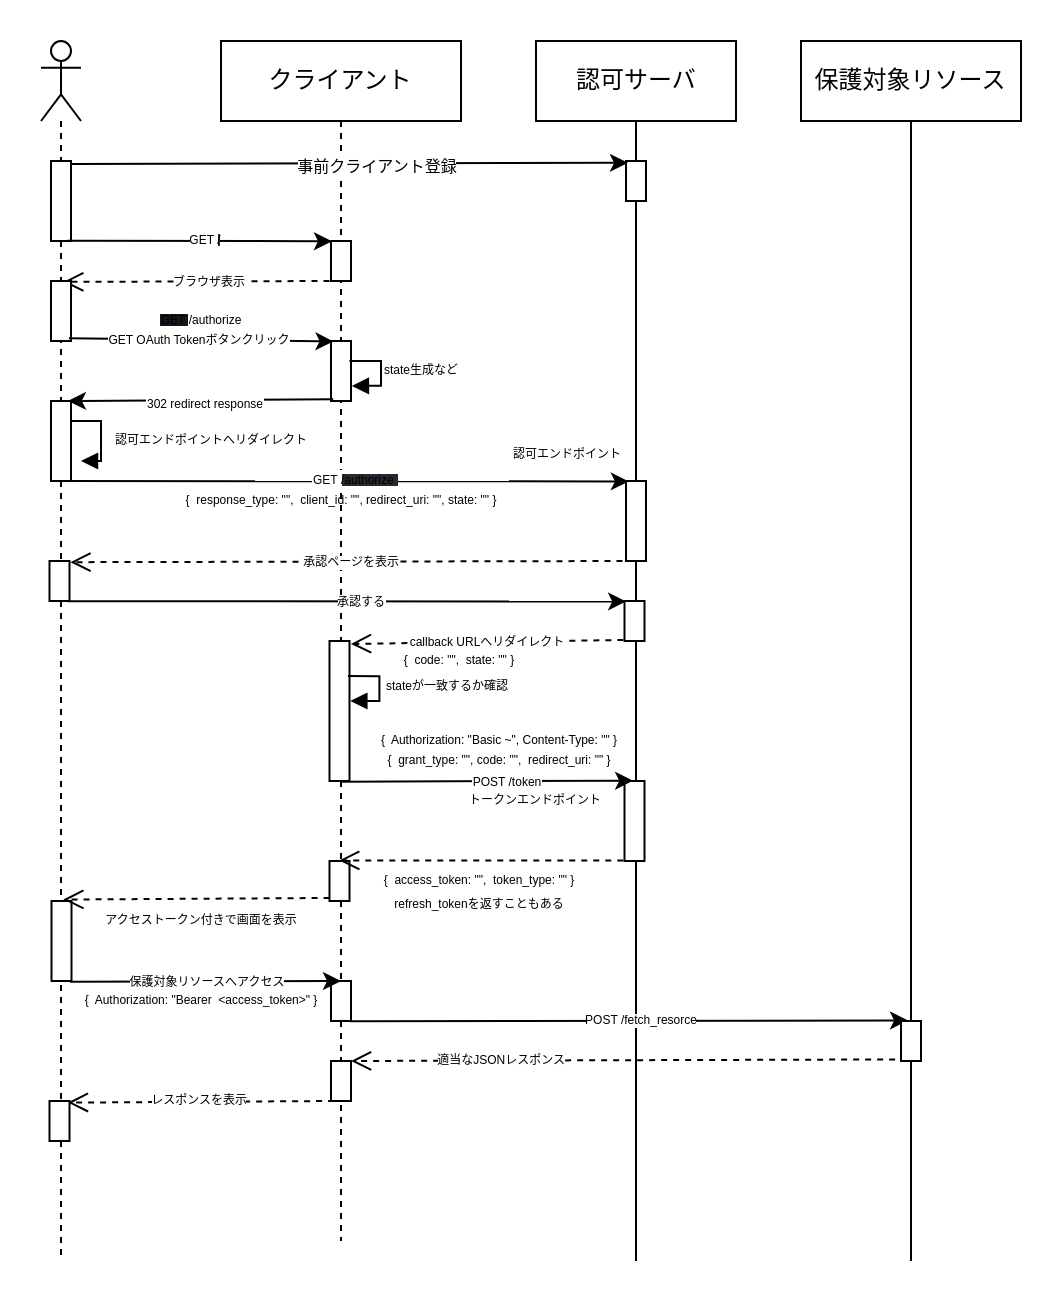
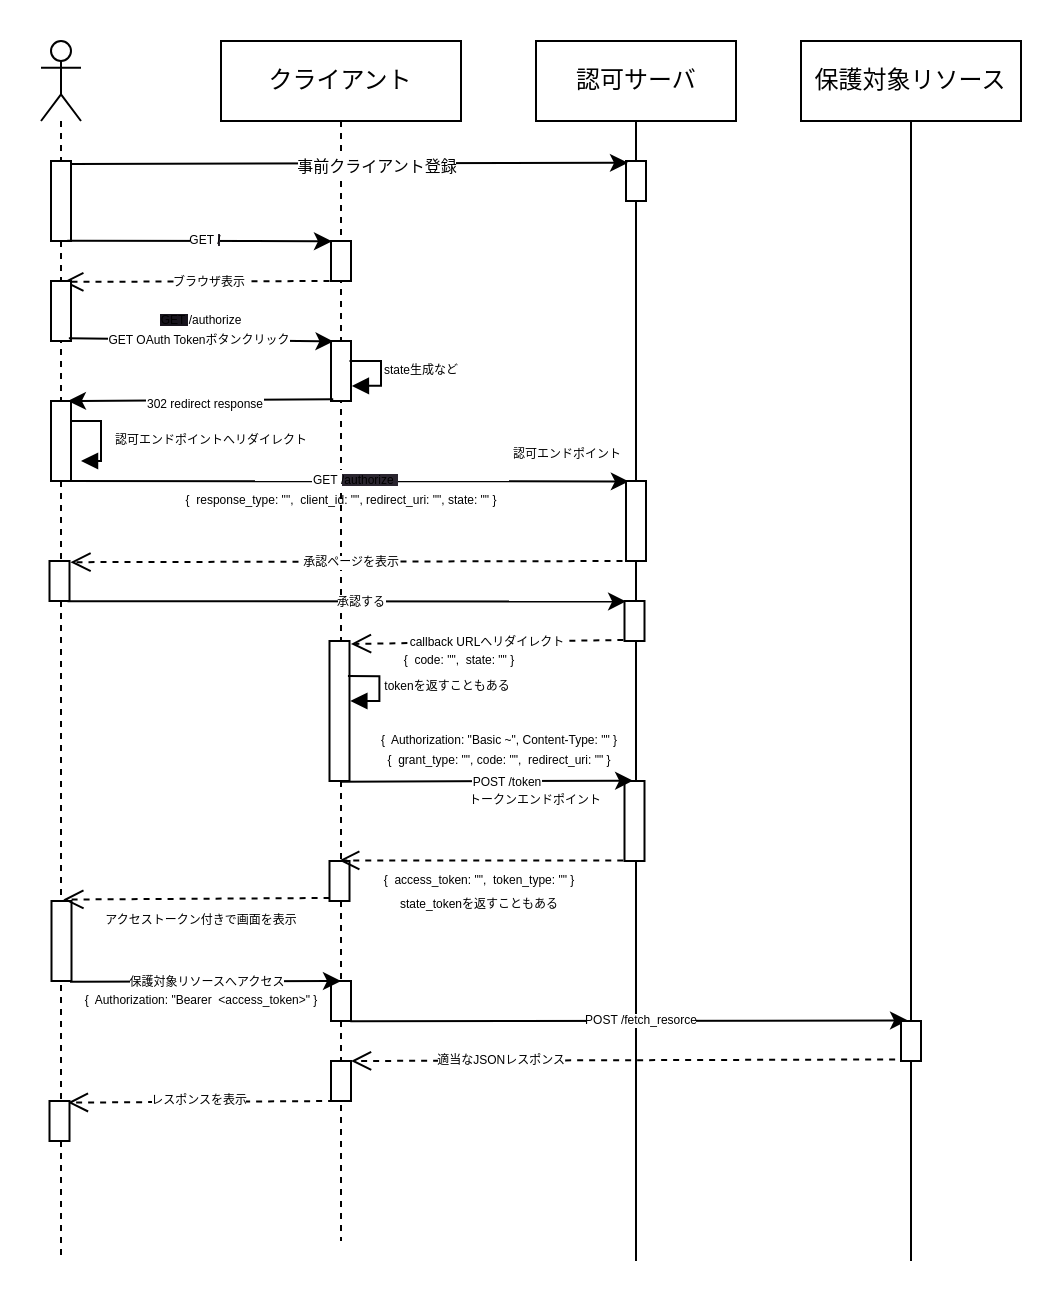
- <mxCell id="60" value="stateが一致するか確認" style="text;html=1;align=center;verticalAlign=middle;resizable=0;points=[];autosize=1;strokeColor=none;fillColor=none;fontSize=6;" vertex="1" parent="1"><mxGeometry x="182.5" y="333" width="80" height="20" as="geometry" /></mxCell>
+ <mxCell id="60" value="tokenを返すこともある" style="text;html=1;align=center;verticalAlign=middle;resizable=0;points=[];autosize=1;strokeColor=none;fillColor=none;fontSize=6;" vertex="1" parent="1"><mxGeometry x="182.5" y="333" width="80" height="20" as="geometry" /></mxCell>
- <mxCell id="69" value="refresh_tokenを返すこともある" style="text;html=1;align=center;verticalAlign=middle;resizable=0;points=[];autosize=1;strokeColor=none;fillColor=none;fontSize=6;" vertex="1" parent="1"><mxGeometry x="184.25" y="442" width="110" height="20" as="geometry" /></mxCell>
+ <mxCell id="69" value="state_tokenを返すこともある" style="text;html=1;align=center;verticalAlign=middle;resizable=0;points=[];autosize=1;strokeColor=none;fillColor=none;fontSize=6;" vertex="1" parent="1"><mxGeometry x="184.25" y="442" width="110" height="20" as="geometry" /></mxCell>
